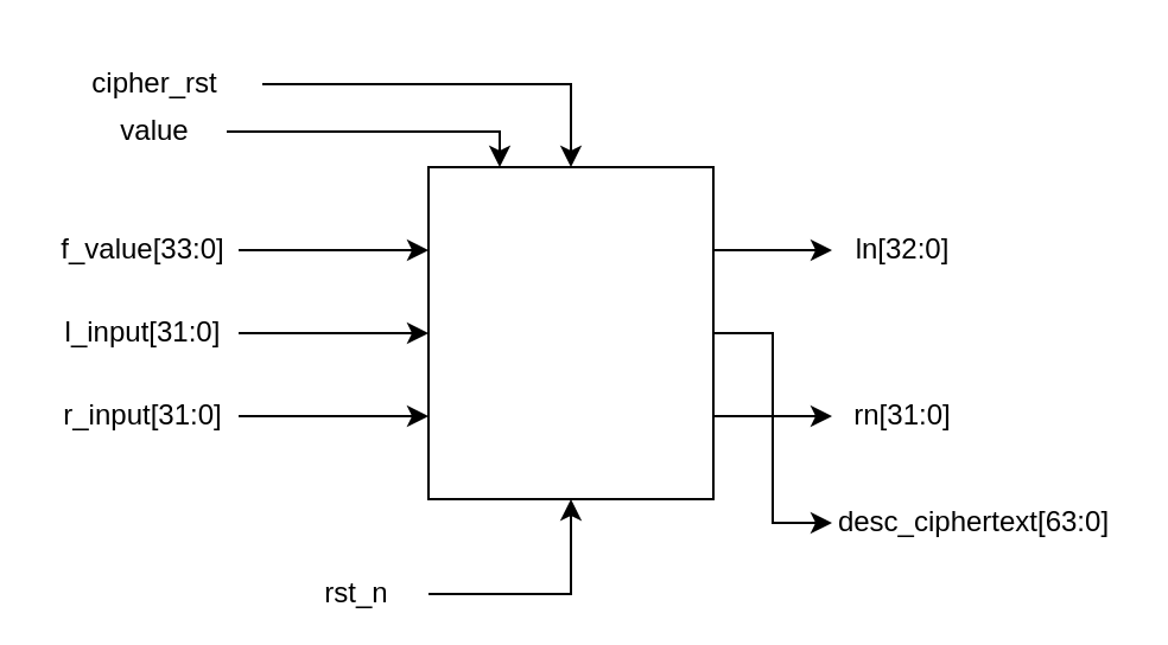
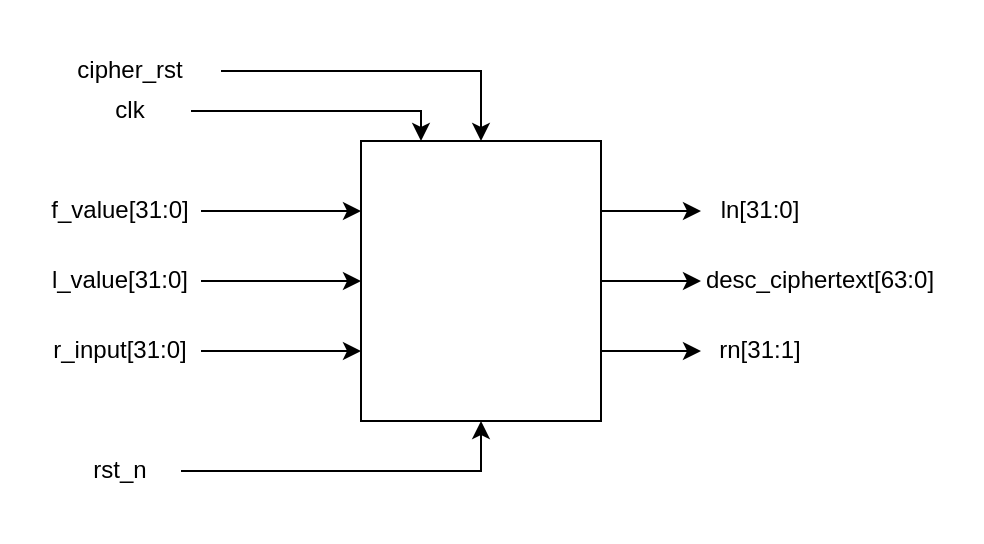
- <mxCell id="20" value="value" style="text;html=1;align=center;verticalAlign=middle;whiteSpace=wrap;rounded=0;" vertex="1" parent="1"><mxGeometry x="35" y="40" width="60" height="30" as="geometry" /></mxCell>
+ <mxCell id="20" value="clk" style="text;html=1;align=center;verticalAlign=middle;whiteSpace=wrap;rounded=0;" vertex="1" parent="1"><mxGeometry x="35" y="40" width="60" height="30" as="geometry" /></mxCell>
- <mxCell id="7" value="f_value[33:0]" style="text;html=1;align=center;verticalAlign=middle;whiteSpace=wrap;rounded=0;" parent="1" vertex="1"><mxGeometry x="20" y="90" width="80" height="30" as="geometry" /></mxCell>
+ <mxCell id="7" value="f_value[31:0]" style="text;html=1;align=center;verticalAlign=middle;whiteSpace=wrap;rounded=0;" parent="1" vertex="1"><mxGeometry x="20" y="90" width="80" height="30" as="geometry" /></mxCell>
- <mxCell id="17" value="ln[32:0]" style="text;html=1;align=center;verticalAlign=middle;whiteSpace=wrap;rounded=0;" parent="1" vertex="1"><mxGeometry x="350" y="90" width="60" height="30" as="geometry" /></mxCell>
+ <mxCell id="17" value="ln[31:0]" style="text;html=1;align=center;verticalAlign=middle;whiteSpace=wrap;rounded=0;" parent="1" vertex="1"><mxGeometry x="350" y="90" width="60" height="30" as="geometry" /></mxCell>
- <mxCell id="9" value="l_input[31:0]" style="text;html=1;align=center;verticalAlign=middle;whiteSpace=wrap;rounded=0;" parent="1" vertex="1"><mxGeometry x="20" y="125" width="80" height="30" as="geometry" /></mxCell>
+ <mxCell id="9" value="l_value[31:0]" style="text;html=1;align=center;verticalAlign=middle;whiteSpace=wrap;rounded=0;" parent="1" vertex="1"><mxGeometry x="20" y="125" width="80" height="30" as="geometry" /></mxCell>
- <mxCell id="18" value="rn[31:0]" style="text;html=1;align=center;verticalAlign=middle;whiteSpace=wrap;rounded=0;" parent="1" vertex="1"><mxGeometry x="350" y="160" width="60" height="30" as="geometry" /></mxCell>
+ <mxCell id="18" value="rn[31:1]" style="text;html=1;align=center;verticalAlign=middle;whiteSpace=wrap;rounded=0;" parent="1" vertex="1"><mxGeometry x="350" y="160" width="60" height="30" as="geometry" /></mxCell>
- <mxCell id="12" value="desc_ciphertext[63:0]" style="text;html=1;align=center;verticalAlign=middle;whiteSpace=wrap;rounded=0;" parent="1" vertex="1"><mxGeometry x="350" y="205" width="120" height="30" as="geometry" /></mxCell>
+ <mxCell id="12" value="desc_ciphertext[63:0]" style="text;html=1;align=center;verticalAlign=middle;whiteSpace=wrap;rounded=0;" parent="1" vertex="1"><mxGeometry x="350" y="125" width="120" height="30" as="geometry" /></mxCell>
- <mxCell id="16" value="rst_n" style="text;html=1;align=center;verticalAlign=middle;whiteSpace=wrap;rounded=0;" parent="1" vertex="1"><mxGeometry x="120" y="235" width="60" height="30" as="geometry" /></mxCell>
+ <mxCell id="16" value="rst_n" style="text;html=1;align=center;verticalAlign=middle;whiteSpace=wrap;rounded=0;" parent="1" vertex="1"><mxGeometry x="30" y="220" width="60" height="30" as="geometry" /></mxCell>
